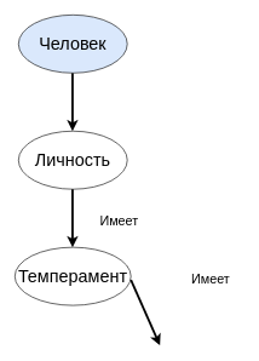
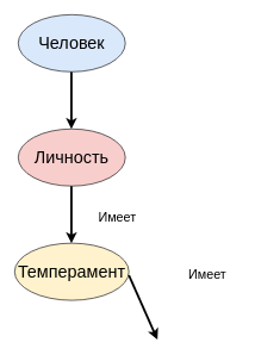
- <mxCell id="4" value="Личность" style="ellipse;whiteSpace=wrap;html=1;fontSize=24;" vertex="1" parent="1"><mxGeometry x="25" y="180" width="150" height="80" as="geometry" /></mxCell>
+ <mxCell id="4" value="Личность" style="ellipse;whiteSpace=wrap;html=1;fontSize=24;fillColor=#f8cecc;" vertex="1" parent="1"><mxGeometry x="25" y="180" width="150" height="80" as="geometry" /></mxCell>
- <mxCell id="5" value="Темперамент" style="ellipse;whiteSpace=wrap;html=1;fontSize=24;" vertex="1" parent="1"><mxGeometry x="20" y="340" width="160" height="80" as="geometry" /></mxCell>
+ <mxCell id="5" value="Темперамент" style="ellipse;whiteSpace=wrap;html=1;fontSize=24;fillColor=#fff2cc;" vertex="1" parent="1"><mxGeometry x="20" y="340" width="160" height="80" as="geometry" /></mxCell>
